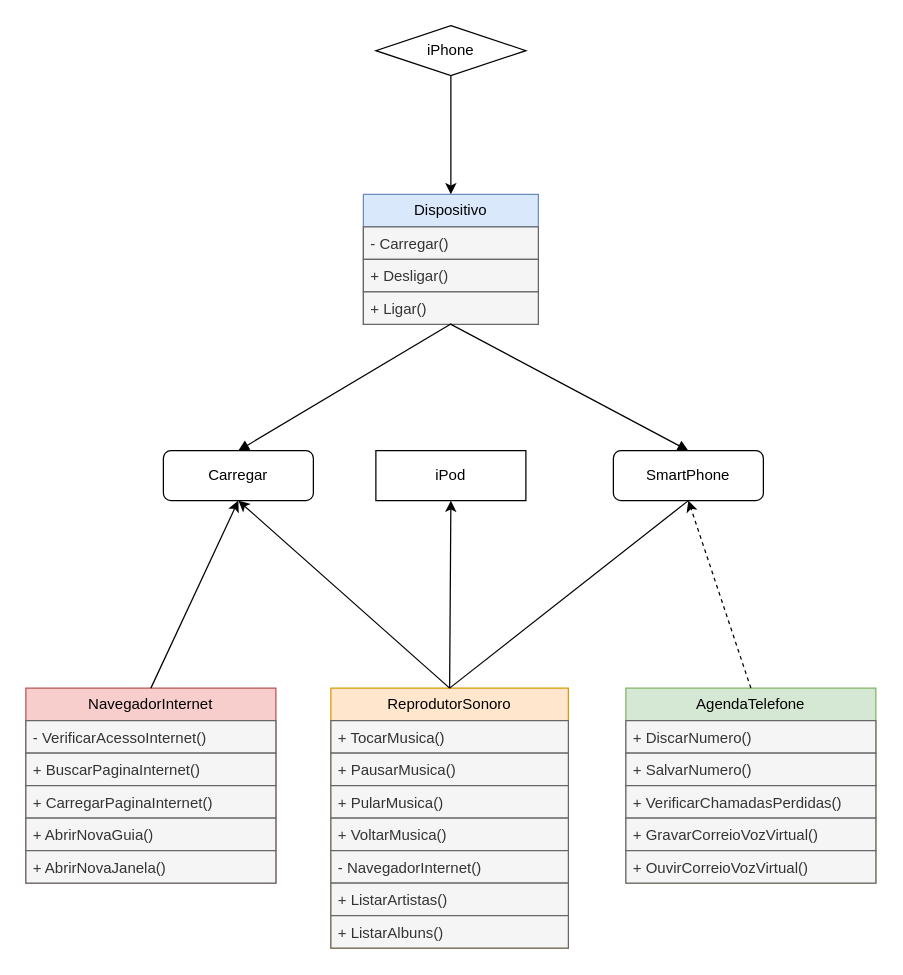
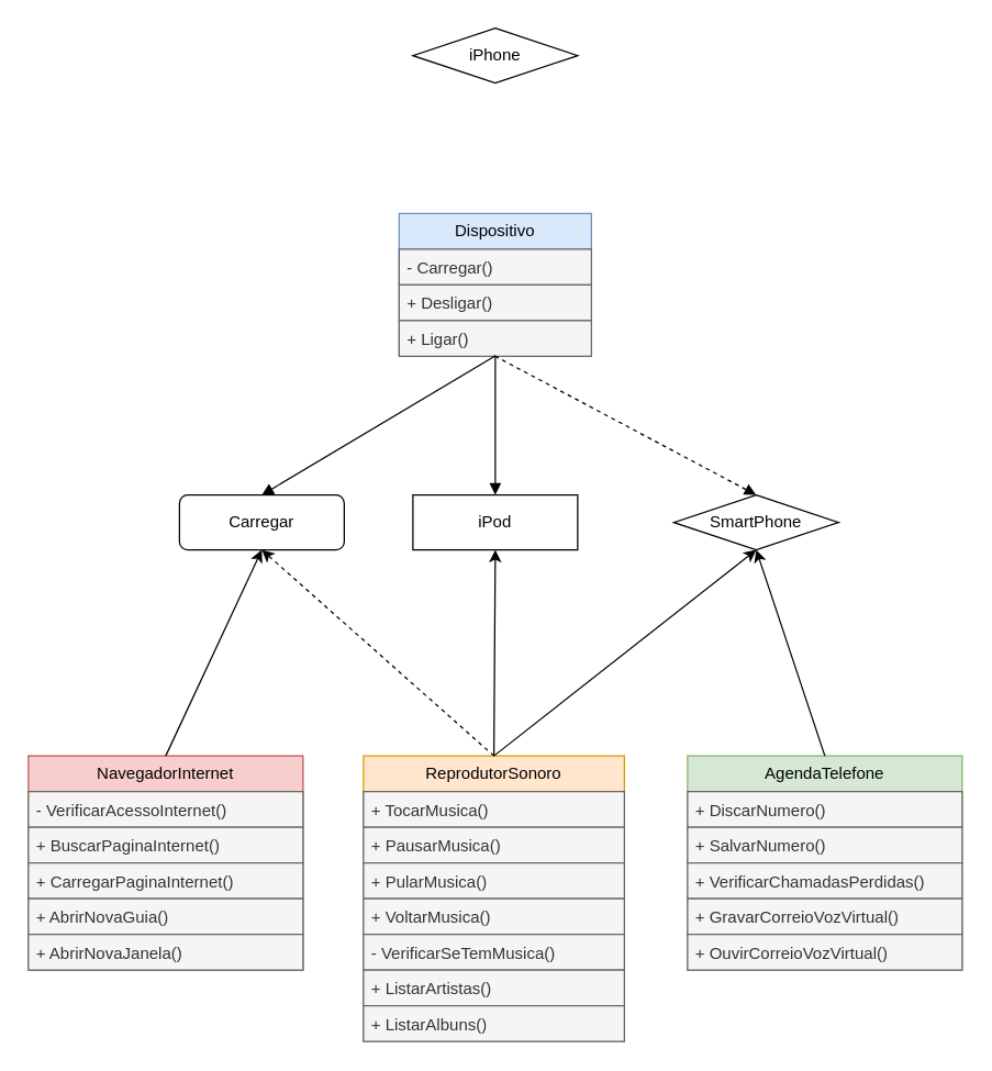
- <mxCell id="38" value="" style="endArrow=classic;html=1;rounded=0;entryX=0.5;entryY=0;entryDx=0;entryDy=0;exitX=0.5;exitY=1;exitDx=0;exitDy=0;" edge="1" parent="1" source="2" target="23"><mxGeometry width="50" height="50" relative="1" as="geometry"><mxPoint x="170" y="600" as="sourcePoint" /><mxPoint x="240" y="450" as="targetPoint" /></mxGeometry></mxCell>
+ <mxCell id="31" value="" style="html=1;verticalAlign=bottom;endArrow=block;curved=0;rounded=0;entryX=0.5;entryY=0;entryDx=0;entryDy=0;exitX=0.5;exitY=1;exitDx=0;exitDy=0;" parent="1" source="23" target="28" edge="1"><mxGeometry width="80" relative="1" as="geometry"><mxPoint x="359.58" y="279.766" as="sourcePoint" /><mxPoint x="200" y="370" as="targetPoint" /></mxGeometry></mxCell>
- <mxCell id="32" value="" style="html=1;verticalAlign=bottom;endArrow=block;curved=0;rounded=0;entryX=0.5;entryY=0;entryDx=0;entryDy=0;exitX=0.498;exitY=0.993;exitDx=0;exitDy=0;exitPerimeter=0;" parent="1" source="26" target="29" edge="1"><mxGeometry width="80" relative="1" as="geometry"><mxPoint x="360" y="255" as="sourcePoint" /><mxPoint x="370" y="370" as="targetPoint" /></mxGeometry></mxCell>
+ <mxCell id="32" value="" style="html=1;verticalAlign=bottom;endArrow=block;curved=0;rounded=0;entryX=0.5;entryY=0;entryDx=0;entryDy=0;exitX=0.498;exitY=0.993;exitDx=0;exitDy=0;exitPerimeter=0;dashed=1;" parent="1" source="26" target="29" edge="1"><mxGeometry width="80" relative="1" as="geometry"><mxPoint x="360" y="255" as="sourcePoint" /><mxPoint x="370" y="370" as="targetPoint" /></mxGeometry></mxCell>
- <mxCell id="29" value="SmartPhone" style="html=1;whiteSpace=wrap;rounded=1;" parent="1" vertex="1"><mxGeometry x="490" y="360" width="120" height="40" as="geometry" /></mxCell>
+ <mxCell id="29" value="SmartPhone" style="rhombus;html=1;whiteSpace=wrap;" parent="1" vertex="1"><mxGeometry x="490" y="360" width="120" height="40" as="geometry" /></mxCell>
- <mxCell id="36" value="" style="endArrow=none;html=1;rounded=0;entryX=0.5;entryY=1;entryDx=0;entryDy=0;exitX=0.5;exitY=0;exitDx=0;exitDy=0;" edge="1" parent="1" source="3" target="29"><mxGeometry width="50" height="50" relative="1" as="geometry"><mxPoint x="150" y="580" as="sourcePoint" /><mxPoint x="220" y="430" as="targetPoint" /></mxGeometry></mxCell>
+ <mxCell id="36" value="" style="endArrow=classic;html=1;rounded=0;entryX=0.5;entryY=1;entryDx=0;entryDy=0;exitX=0.5;exitY=0;exitDx=0;exitDy=0;" edge="1" parent="1" source="3" target="29"><mxGeometry width="50" height="50" relative="1" as="geometry"><mxPoint x="150" y="580" as="sourcePoint" /><mxPoint x="220" y="430" as="targetPoint" /></mxGeometry></mxCell>
- <mxCell id="34" value="" style="endArrow=classic;html=1;rounded=0;entryX=0.5;entryY=1;entryDx=0;entryDy=0;exitX=0.5;exitY=0;exitDx=0;exitDy=0;" edge="1" parent="1" source="3" target="27"><mxGeometry width="50" height="50" relative="1" as="geometry"><mxPoint x="130" y="560" as="sourcePoint" /><mxPoint x="200" y="410" as="targetPoint" /></mxGeometry></mxCell>
+ <mxCell id="34" value="" style="endArrow=classic;html=1;rounded=0;entryX=0.5;entryY=1;entryDx=0;entryDy=0;exitX=0.5;exitY=0;exitDx=0;exitDy=0;dashed=1;" edge="1" parent="1" source="3" target="27"><mxGeometry width="50" height="50" relative="1" as="geometry"><mxPoint x="130" y="560" as="sourcePoint" /><mxPoint x="200" y="410" as="targetPoint" /></mxGeometry></mxCell>
- <mxCell id="37" value="" style="endArrow=classic;html=1;rounded=0;entryX=0.5;entryY=1;entryDx=0;entryDy=0;exitX=0.5;exitY=0;exitDx=0;exitDy=0;dashed=1;" edge="1" parent="1" source="17" target="29"><mxGeometry width="50" height="50" relative="1" as="geometry"><mxPoint x="160" y="590" as="sourcePoint" /><mxPoint x="230" y="440" as="targetPoint" /></mxGeometry></mxCell>
+ <mxCell id="37" value="" style="endArrow=classic;html=1;rounded=0;entryX=0.5;entryY=1;entryDx=0;entryDy=0;exitX=0.5;exitY=0;exitDx=0;exitDy=0;" edge="1" parent="1" source="17" target="29"><mxGeometry width="50" height="50" relative="1" as="geometry"><mxPoint x="160" y="590" as="sourcePoint" /><mxPoint x="230" y="440" as="targetPoint" /></mxGeometry></mxCell>
- <mxCell id="8" value="- NavegadorInternet()" style="text;strokeColor=#666666;fillColor=#f5f5f5;align=left;verticalAlign=top;spacingLeft=4;spacingRight=4;overflow=hidden;rotatable=0;points=[[0,0.5],[1,0.5]];portConstraint=eastwest;whiteSpace=wrap;html=1;fontColor=#333333;" parent="3" vertex="1"><mxGeometry y="130" width="190" height="26" as="geometry" /></mxCell>
+ <mxCell id="8" value="- VerificarSeTemMusica()" style="text;strokeColor=#666666;fillColor=#f5f5f5;align=left;verticalAlign=top;spacingLeft=4;spacingRight=4;overflow=hidden;rotatable=0;points=[[0,0.5],[1,0.5]];portConstraint=eastwest;whiteSpace=wrap;html=1;fontColor=#333333;" parent="3" vertex="1"><mxGeometry y="130" width="190" height="26" as="geometry" /></mxCell>
